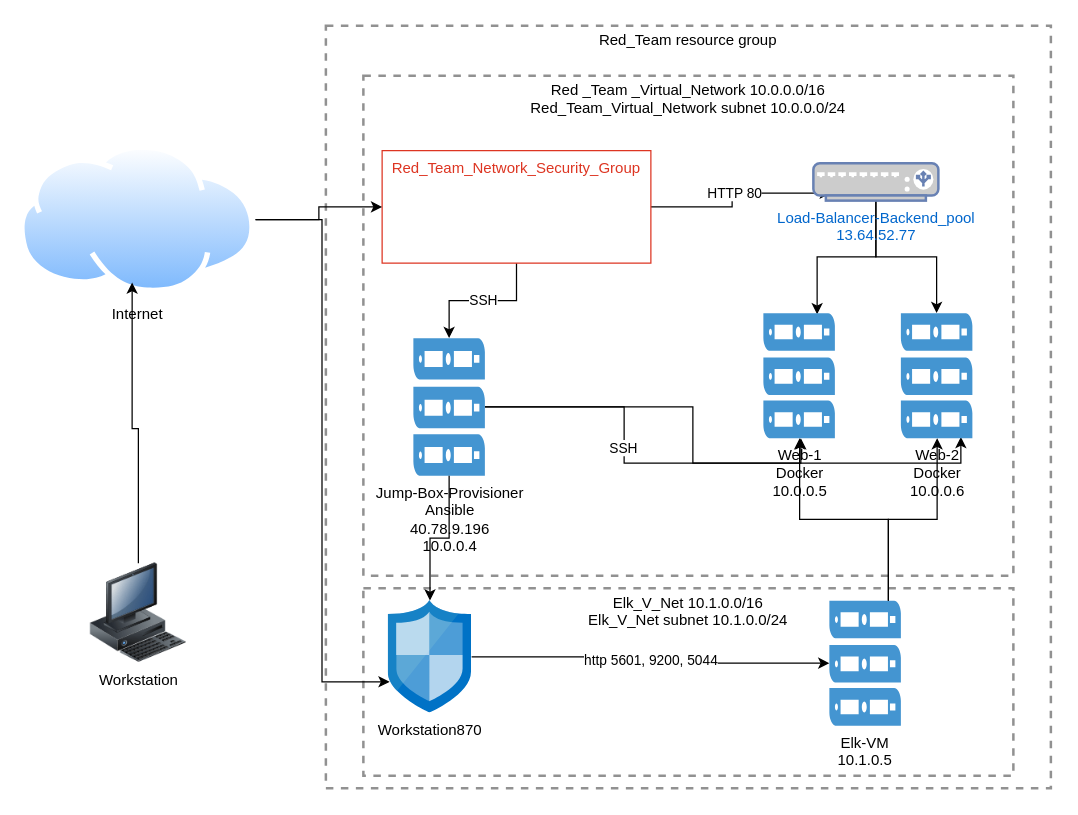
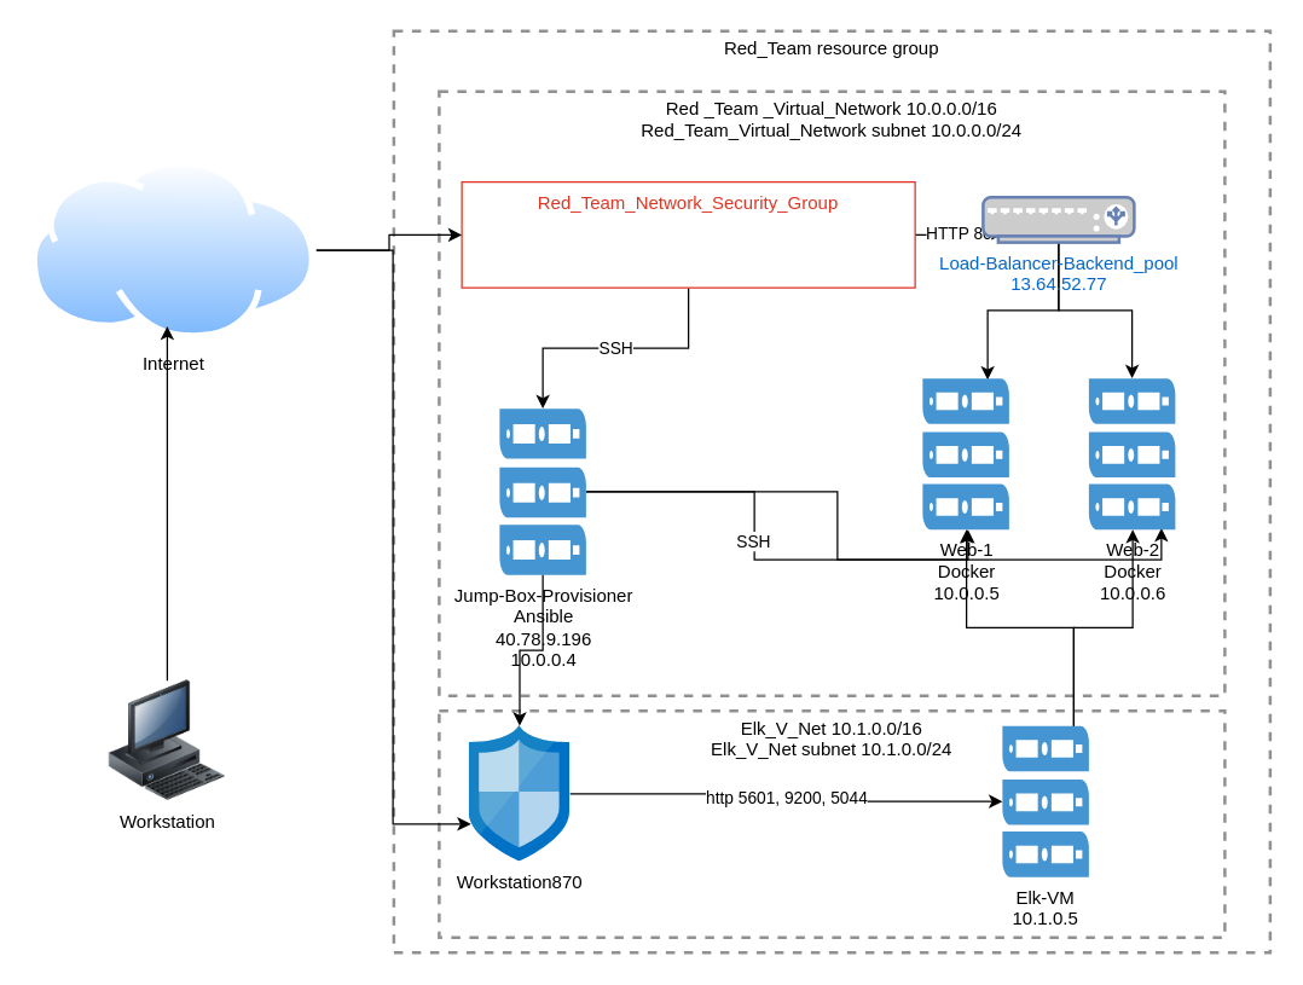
- <mxCell id="6" value="Red_Team_Network_Security_Group" style="fillColor=none;strokeColor=#DD3522;verticalAlign=top;fontStyle=0;fontColor=#DD3522;" vertex="1" parent="3"><mxGeometry x="15" y="60" width="215" height="90" as="geometry" /></mxCell>
+ <mxCell id="6" value="Red_Team_Network_Security_Group" style="fillColor=none;strokeColor=#DD3522;verticalAlign=top;fontStyle=0;fontColor=#DD3522;" vertex="1" parent="3"><mxGeometry x="15" y="60" width="300" height="70" as="geometry" /></mxCell>
- <mxCell id="25" value="Internet" style="aspect=fixed;perimeter=ellipsePerimeter;html=1;align=center;shadow=0;dashed=0;spacingTop=3;image;image=img/lib/active_directory/internet_cloud.svg;" vertex="1" parent="1"><mxGeometry x="15" y="115.55" width="188.73" height="118.9" as="geometry" /></mxCell>
+ <mxCell id="25" value="Internet" style="aspect=fixed;perimeter=ellipsePerimeter;html=1;align=center;shadow=0;dashed=0;spacingTop=3;image;image=img/lib/active_directory/internet_cloud.svg;" vertex="1" parent="1"><mxGeometry x="20" y="105.55" width="188.73" height="118.9" as="geometry" /></mxCell>
